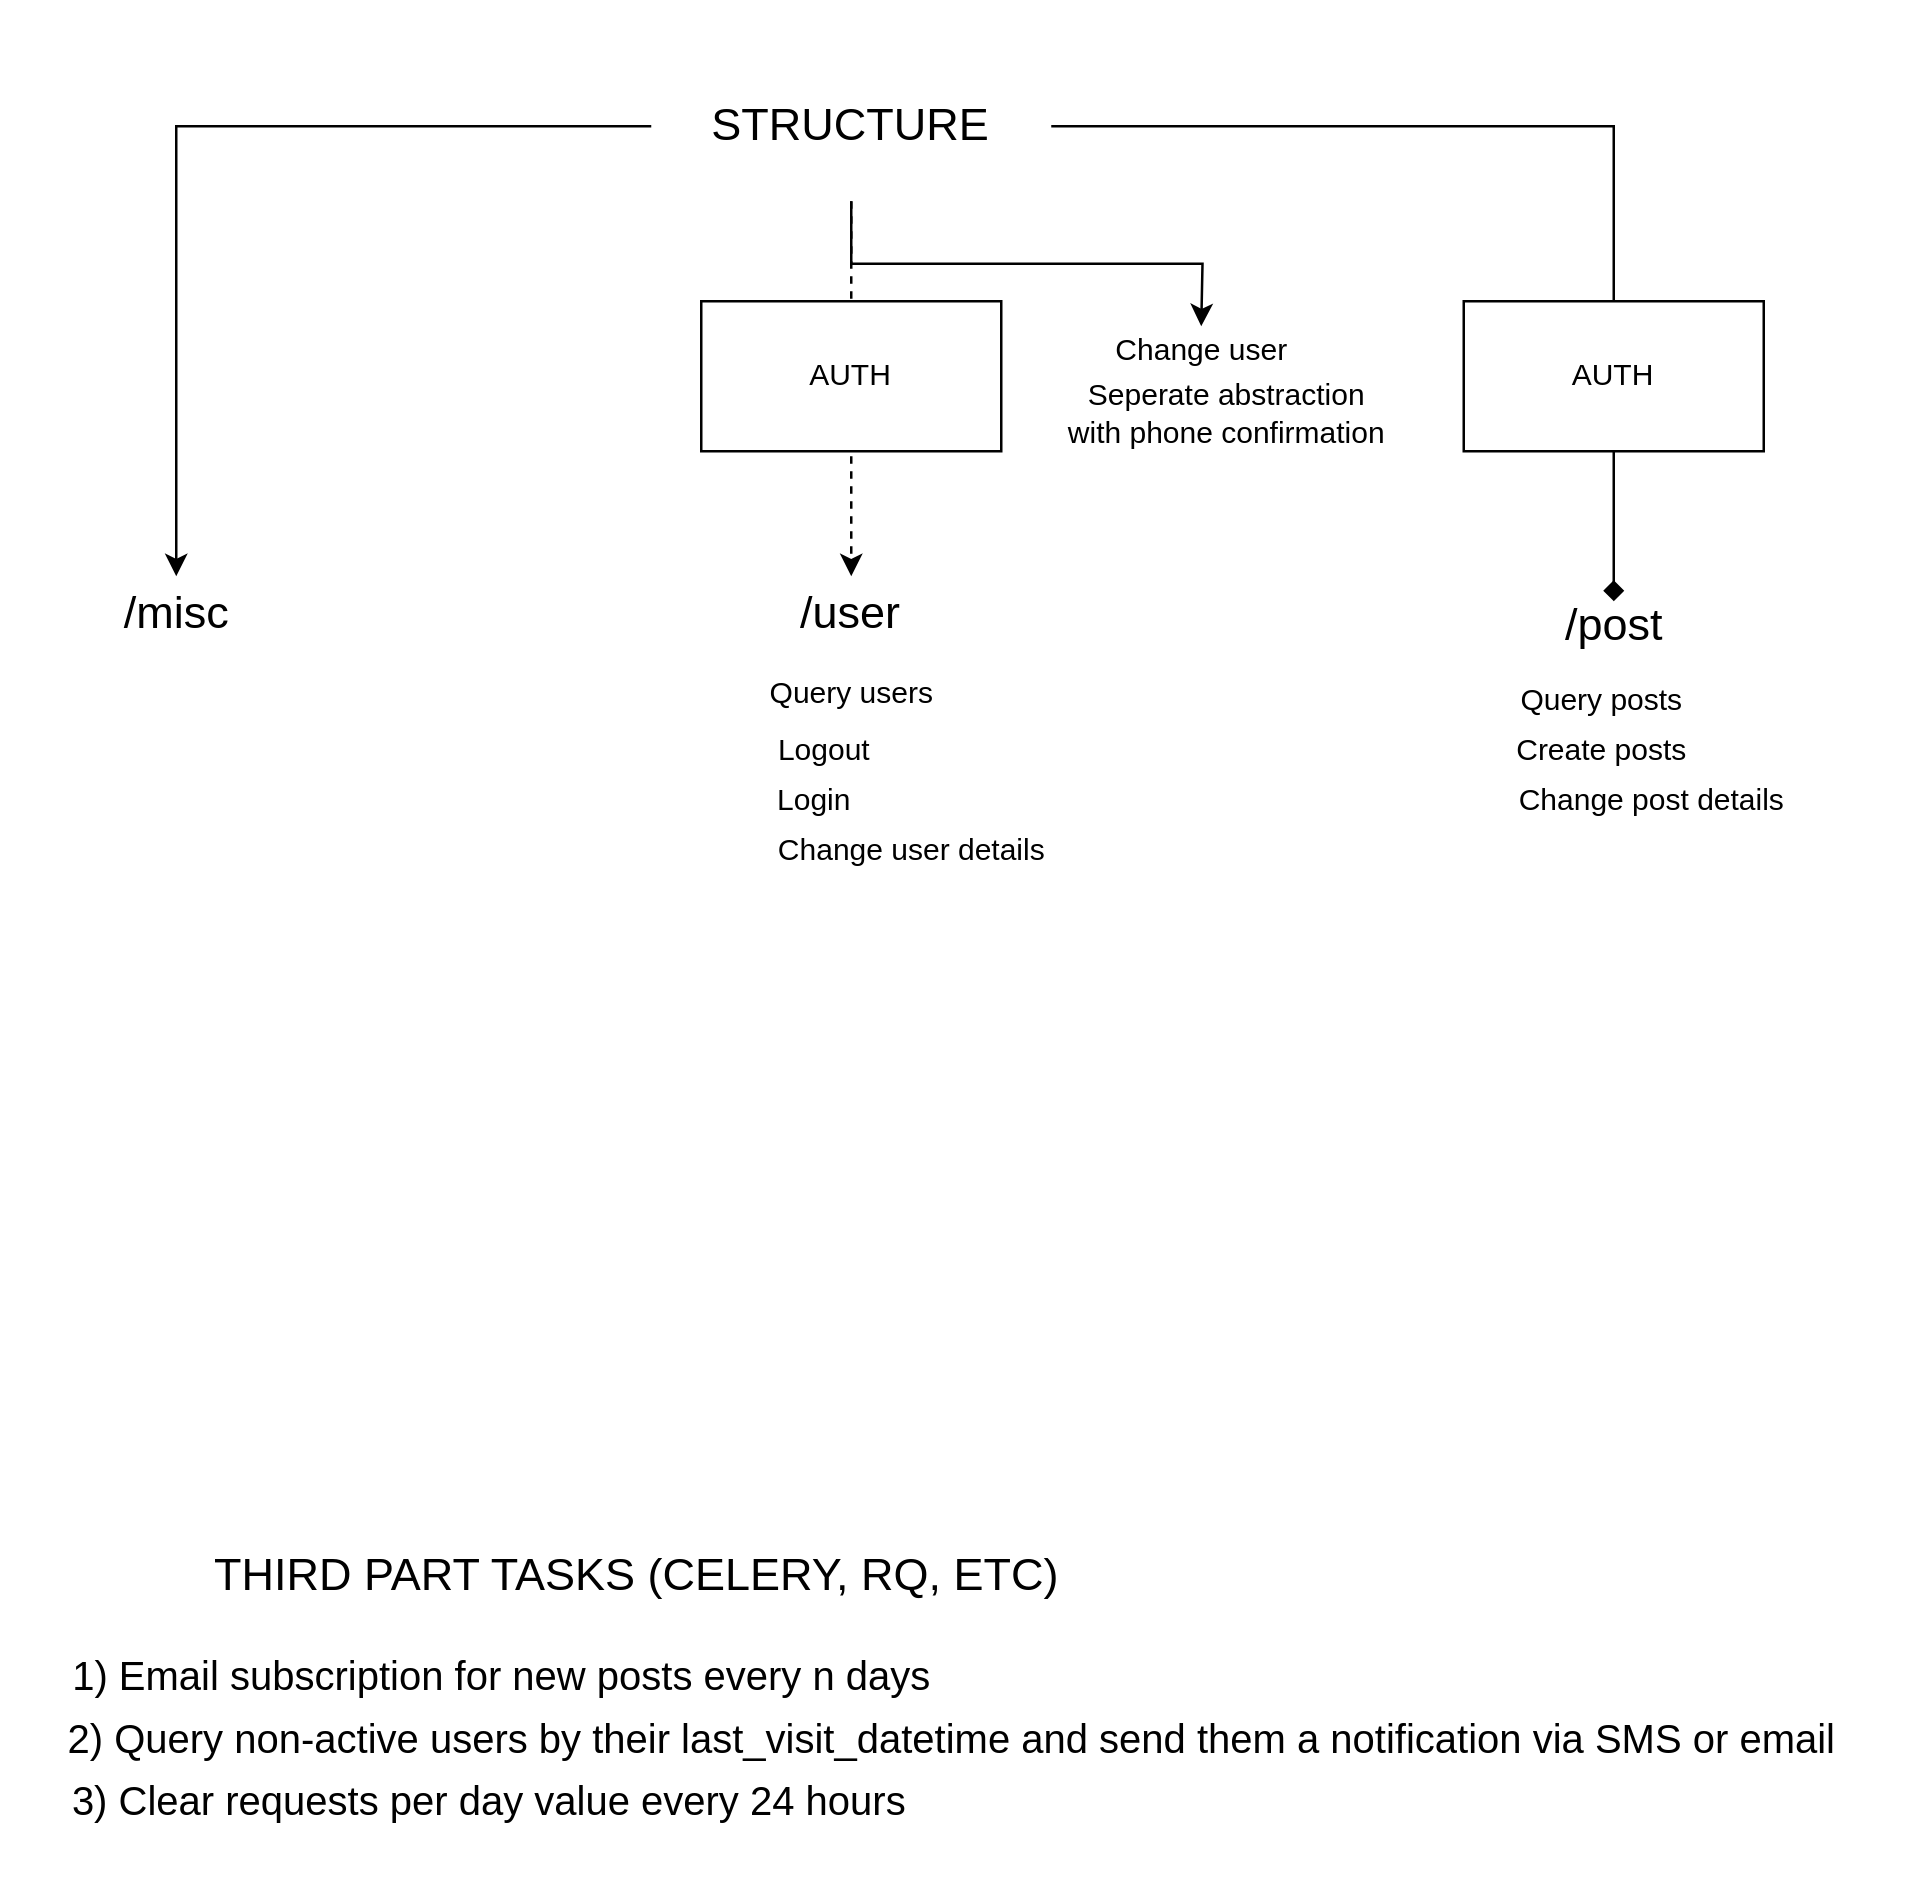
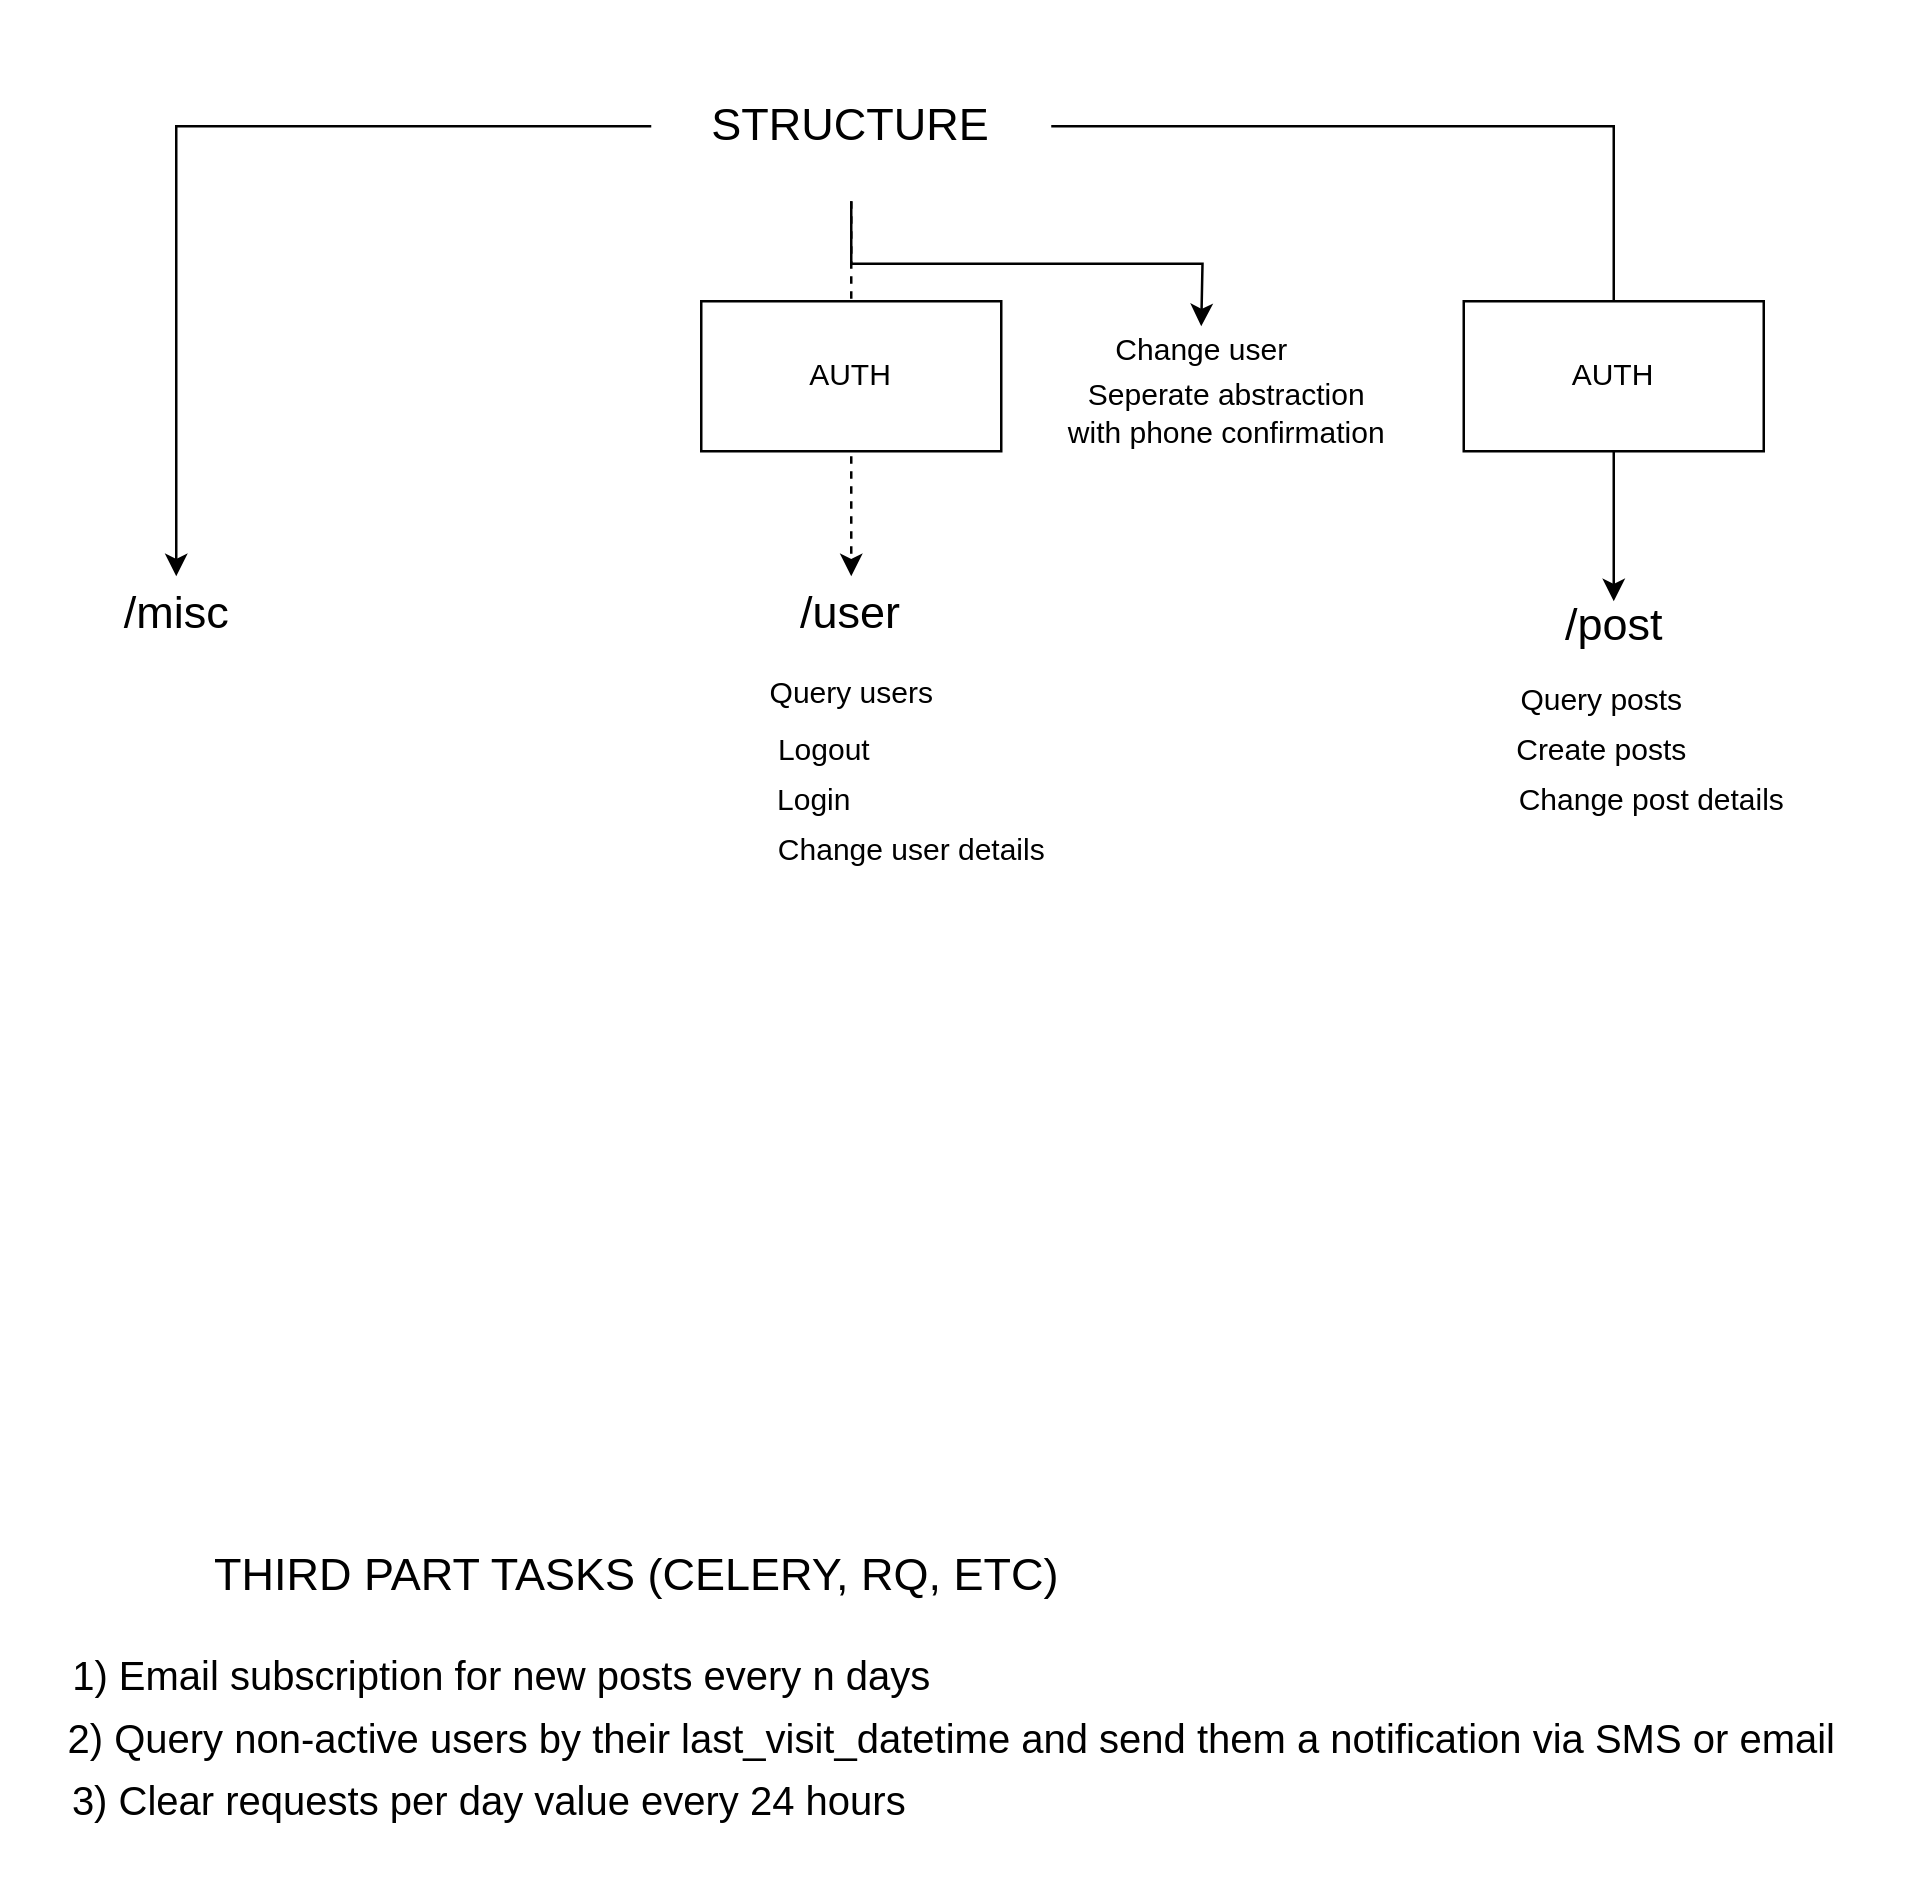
- <mxCell id="4" style="edgeStyle=orthogonalEdgeStyle;rounded=0;orthogonalLoop=1;jettySize=auto;html=1;exitX=1;exitY=0.5;exitDx=0;exitDy=0;fontSize=18;endArrow=diamond;" edge="1" parent="1" source="6" target="8"><mxGeometry relative="1" as="geometry" /></mxCell>
+ <mxCell id="4" style="edgeStyle=orthogonalEdgeStyle;rounded=0;orthogonalLoop=1;jettySize=auto;html=1;exitX=1;exitY=0.5;exitDx=0;exitDy=0;fontSize=18;" edge="1" parent="1" source="6" target="8"><mxGeometry relative="1" as="geometry" /></mxCell>
